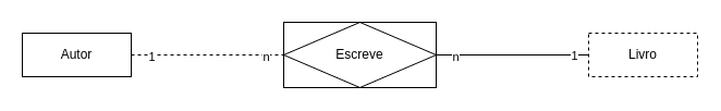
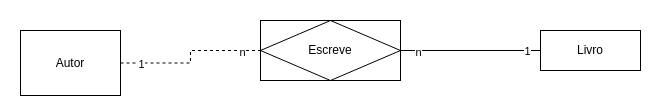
- <mxCell id="5" value="Autor" style="whiteSpace=wrap;html=1;align=center;" vertex="1" parent="1"><mxGeometry x="20" y="30" width="100" height="40" as="geometry" /></mxCell>
+ <mxCell id="5" value="Autor" style="whiteSpace=wrap;html=1;align=center;" vertex="1" parent="1"><mxGeometry x="20" y="30" width="100" height="65" as="geometry" /></mxCell>
- <mxCell id="6" value="Livro" style="whiteSpace=wrap;html=1;align=center;dashed=1;" vertex="1" parent="1"><mxGeometry x="540" y="30" width="100" height="40" as="geometry" /></mxCell>
+ <mxCell id="6" value="Livro" style="whiteSpace=wrap;html=1;align=center;" vertex="1" parent="1"><mxGeometry x="540" y="30" width="100" height="40" as="geometry" /></mxCell>
